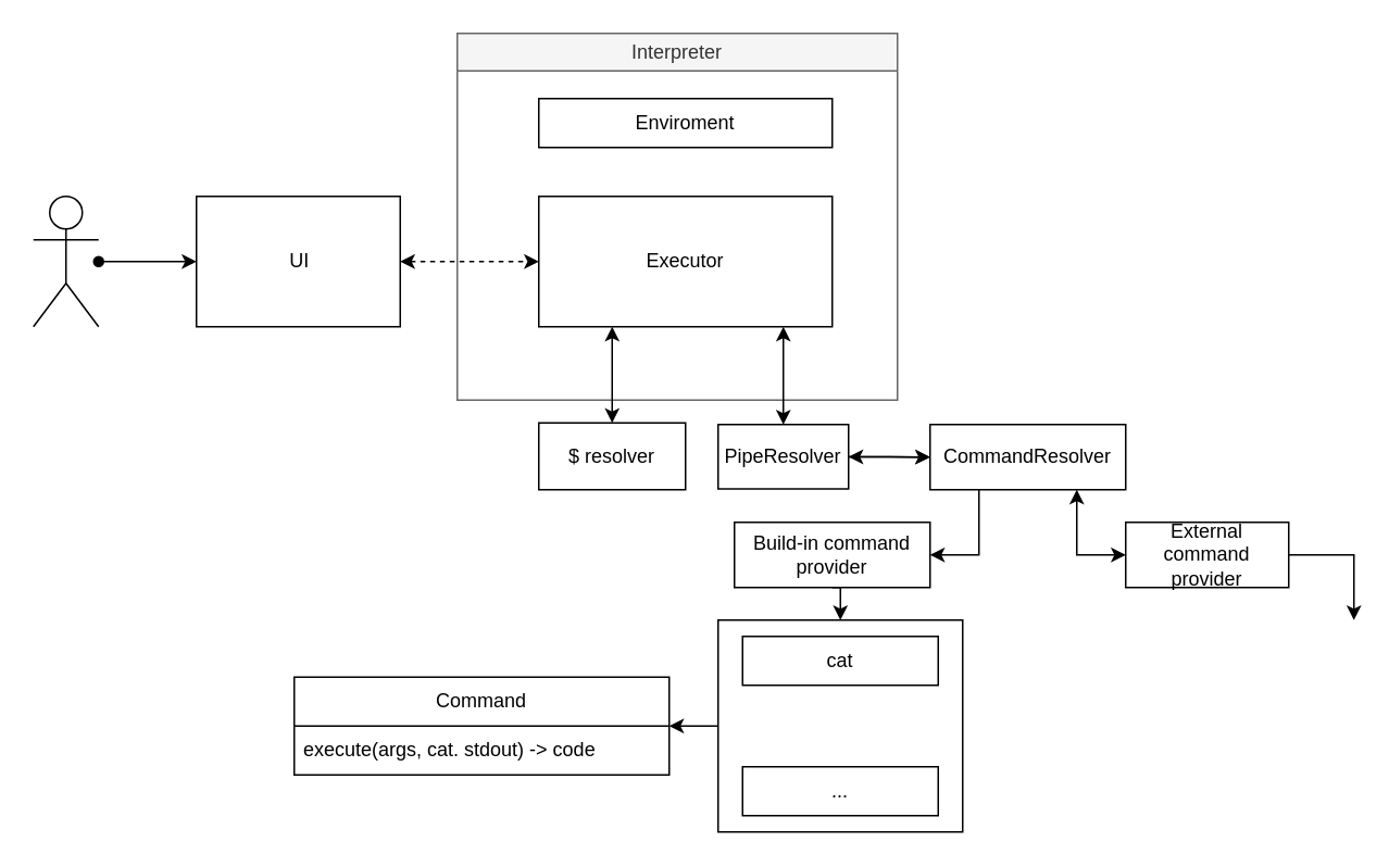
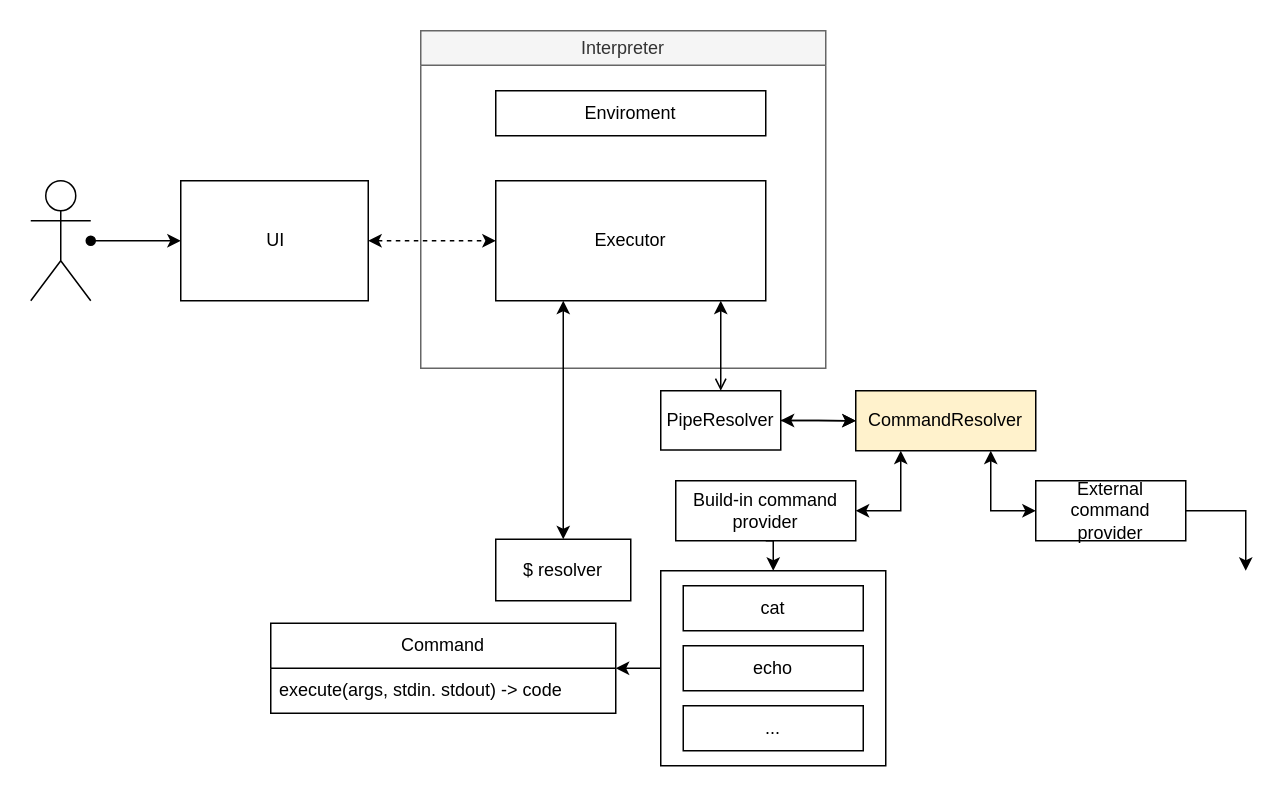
- <mxCell id="27" style="edgeStyle=orthogonalEdgeStyle;rounded=0;orthogonalLoop=1;jettySize=auto;html=1;fontSize=12;startArrow=classic;startFill=1;entryX=0.5;entryY=0;entryDx=0;entryDy=0;" parent="1" source="23" target="21" edge="1"><mxGeometry relative="1" as="geometry"><mxPoint x="550" y="280" as="targetPoint" /><Array as="points"><mxPoint x="480" y="250" /><mxPoint x="480" y="250" /></Array></mxGeometry></mxCell>
+ <mxCell id="27" style="edgeStyle=orthogonalEdgeStyle;rounded=0;orthogonalLoop=1;jettySize=auto;html=1;fontSize=12;startArrow=classic;startFill=1;entryX=0.5;entryY=0;entryDx=0;entryDy=0;endArrow=open;" parent="1" source="23" target="21" edge="1"><mxGeometry relative="1" as="geometry"><mxPoint x="550" y="280" as="targetPoint" /><Array as="points"><mxPoint x="480" y="250" /><mxPoint x="480" y="250" /></Array></mxGeometry></mxCell>
- <mxCell id="25" value="$ resolver" style="rounded=0;whiteSpace=wrap;html=1;fontSize=12;fillColor=default;" parent="1" vertex="1"><mxGeometry x="330" y="259" width="90" height="41" as="geometry" /></mxCell>
+ <mxCell id="25" value="$ resolver" style="rounded=0;whiteSpace=wrap;html=1;fontSize=12;fillColor=default;" parent="1" vertex="1"><mxGeometry x="330" y="359" width="90" height="41" as="geometry" /></mxCell>
- <mxCell id="8" value="CommandResolver" style="rounded=0;whiteSpace=wrap;html=1;" parent="1" vertex="1"><mxGeometry x="570" y="260" width="120" height="40" as="geometry" /></mxCell>
+ <mxCell id="8" value="CommandResolver" style="rounded=0;whiteSpace=wrap;html=1;fillColor=#fff2cc;" parent="1" vertex="1"><mxGeometry x="570" y="260" width="120" height="40" as="geometry" /></mxCell>
- <mxCell id="28" value="" style="endArrow=none;startArrow=classic;html=1;rounded=0;entryX=0.25;entryY=1;entryDx=0;entryDy=0;exitX=1;exitY=0.5;exitDx=0;exitDy=0;" parent="1" source="10" target="8" edge="1"><mxGeometry width="50" height="50" relative="1" as="geometry"><mxPoint x="580" y="370" as="sourcePoint" /><mxPoint x="630" y="320" as="targetPoint" /><Array as="points"><mxPoint x="600" y="340" /></Array></mxGeometry></mxCell>
+ <mxCell id="28" value="" style="endArrow=classic;startArrow=classic;html=1;rounded=0;entryX=0.25;entryY=1;entryDx=0;entryDy=0;exitX=1;exitY=0.5;exitDx=0;exitDy=0;" parent="1" source="10" target="8" edge="1"><mxGeometry width="50" height="50" relative="1" as="geometry"><mxPoint x="580" y="370" as="sourcePoint" /><mxPoint x="630" y="320" as="targetPoint" /><Array as="points"><mxPoint x="600" y="340" /></Array></mxGeometry></mxCell>
+ <mxCell id="15" value="echo" style="rounded=0;whiteSpace=wrap;html=1;" parent="1" vertex="1"><mxGeometry x="455" y="430" width="120" height="30" as="geometry" /></mxCell>
- <mxCell id="18" value="execute(args, cat. stdout) -&amp;gt; code" style="text;strokeColor=none;fillColor=none;align=left;verticalAlign=middle;spacingLeft=4;spacingRight=4;overflow=hidden;points=[[0,0.5],[1,0.5]];portConstraint=eastwest;rotatable=0;whiteSpace=wrap;html=1;" parent="17" vertex="1"><mxGeometry y="30" width="230" height="30" as="geometry" /></mxCell>
+ <mxCell id="18" value="execute(args, stdin. stdout) -&amp;gt; code" style="text;strokeColor=none;fillColor=none;align=left;verticalAlign=middle;spacingLeft=4;spacingRight=4;overflow=hidden;points=[[0,0.5],[1,0.5]];portConstraint=eastwest;rotatable=0;whiteSpace=wrap;html=1;" parent="17" vertex="1"><mxGeometry y="30" width="230" height="30" as="geometry" /></mxCell>
